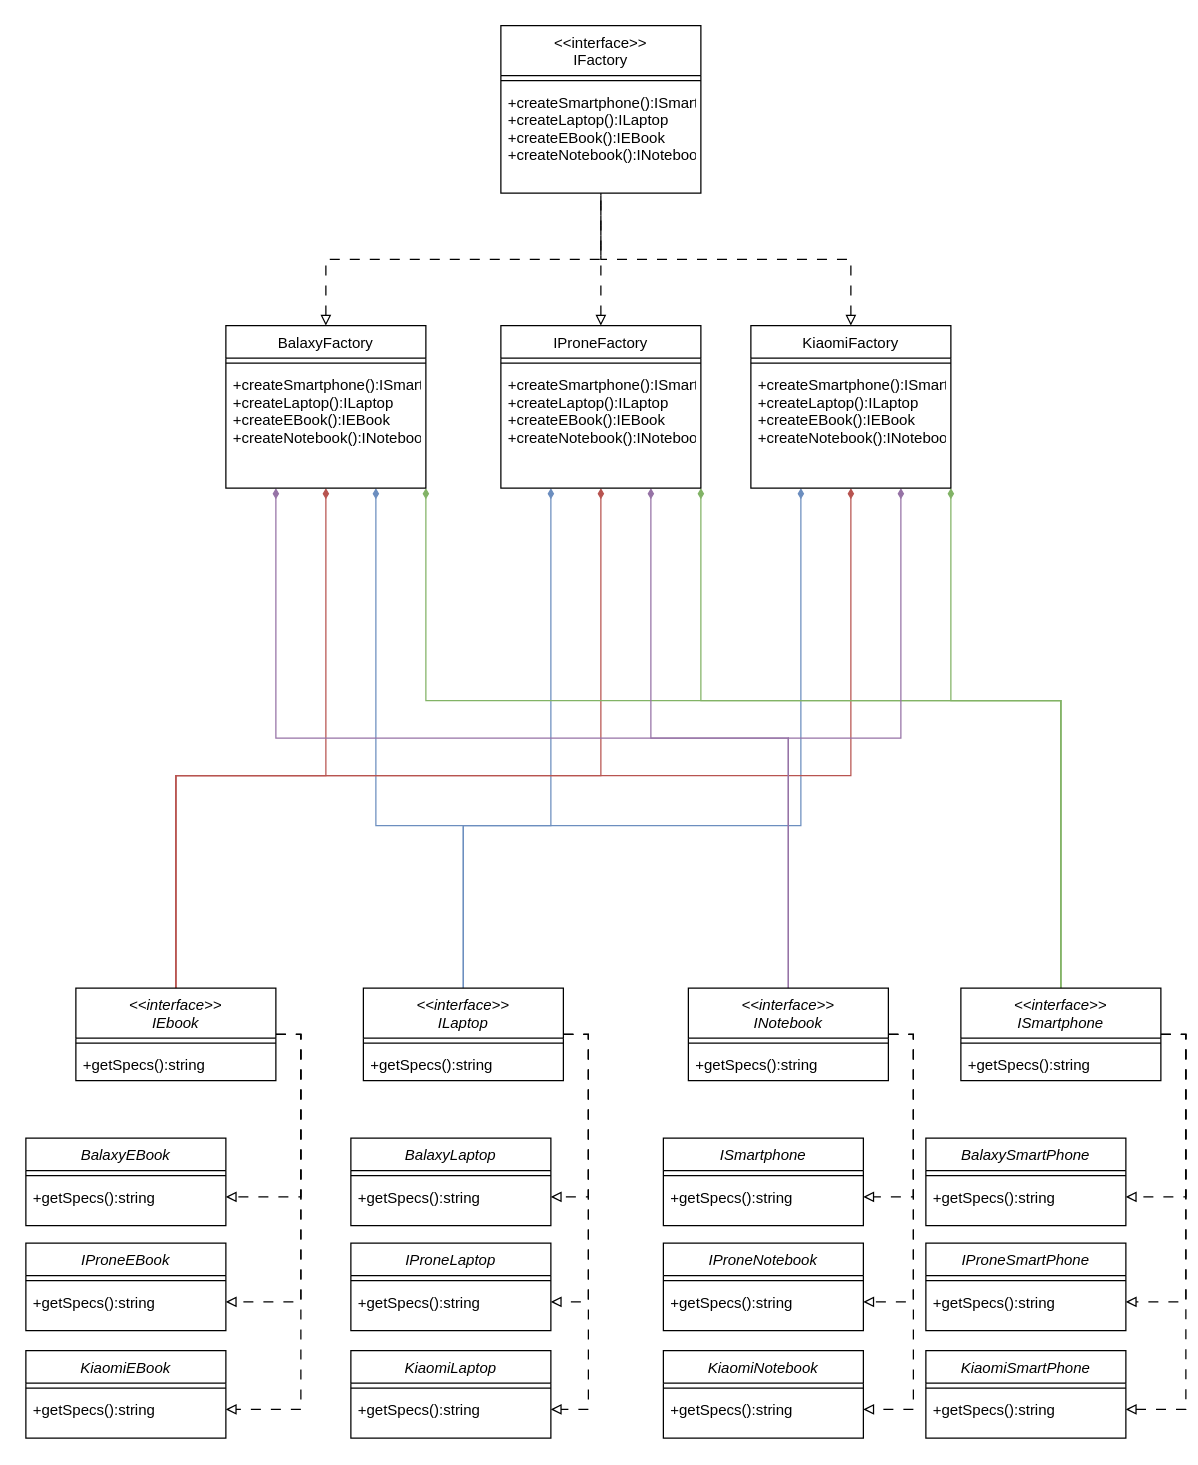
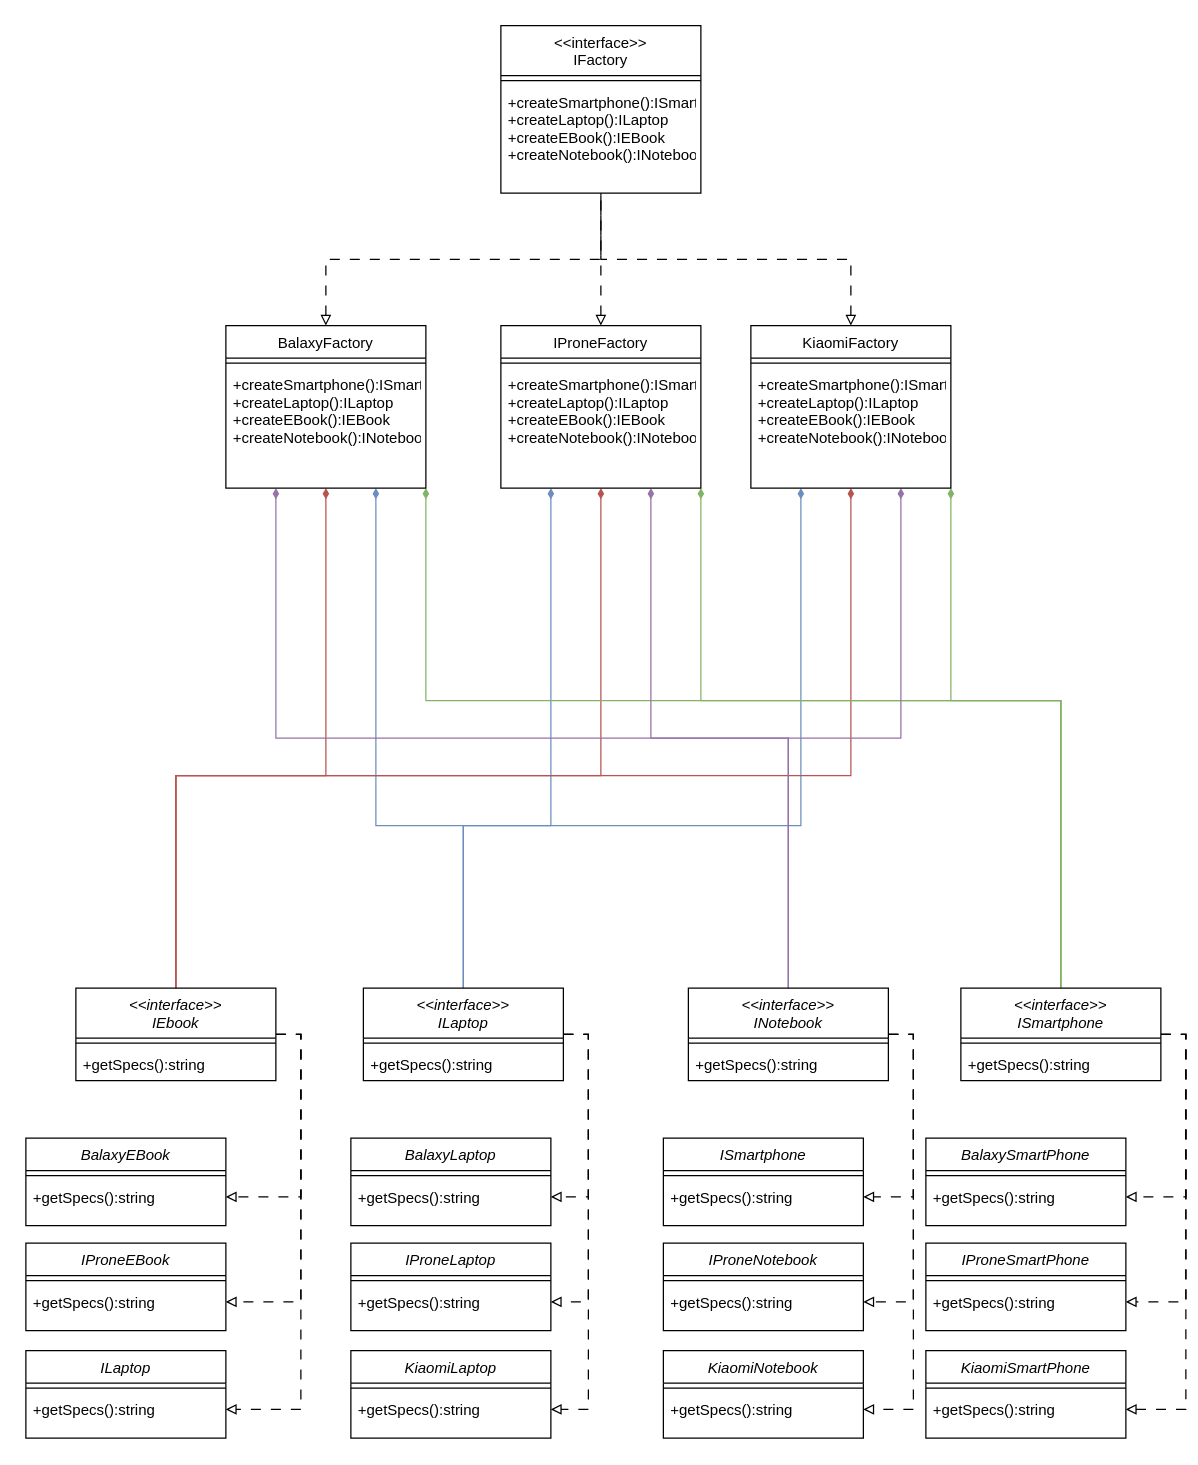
- <mxCell id="67" value="KiaomiEBook" style="swimlane;fontStyle=2;align=center;verticalAlign=top;childLayout=stackLayout;horizontal=1;startSize=26;horizontalStack=0;resizeParent=1;resizeLast=0;collapsible=1;marginBottom=0;rounded=0;shadow=0;strokeWidth=1;" vertex="1" parent="1"><mxGeometry x="20" y="1080" width="160" height="70" as="geometry"><mxRectangle x="230" y="140" width="160" height="26" as="alternateBounds" /></mxGeometry></mxCell>
+ <mxCell id="67" value="ILaptop" style="swimlane;fontStyle=2;align=center;verticalAlign=top;childLayout=stackLayout;horizontal=1;startSize=26;horizontalStack=0;resizeParent=1;resizeLast=0;collapsible=1;marginBottom=0;rounded=0;shadow=0;strokeWidth=1;" vertex="1" parent="1"><mxGeometry x="20" y="1080" width="160" height="70" as="geometry"><mxRectangle x="230" y="140" width="160" height="26" as="alternateBounds" /></mxGeometry></mxCell>
